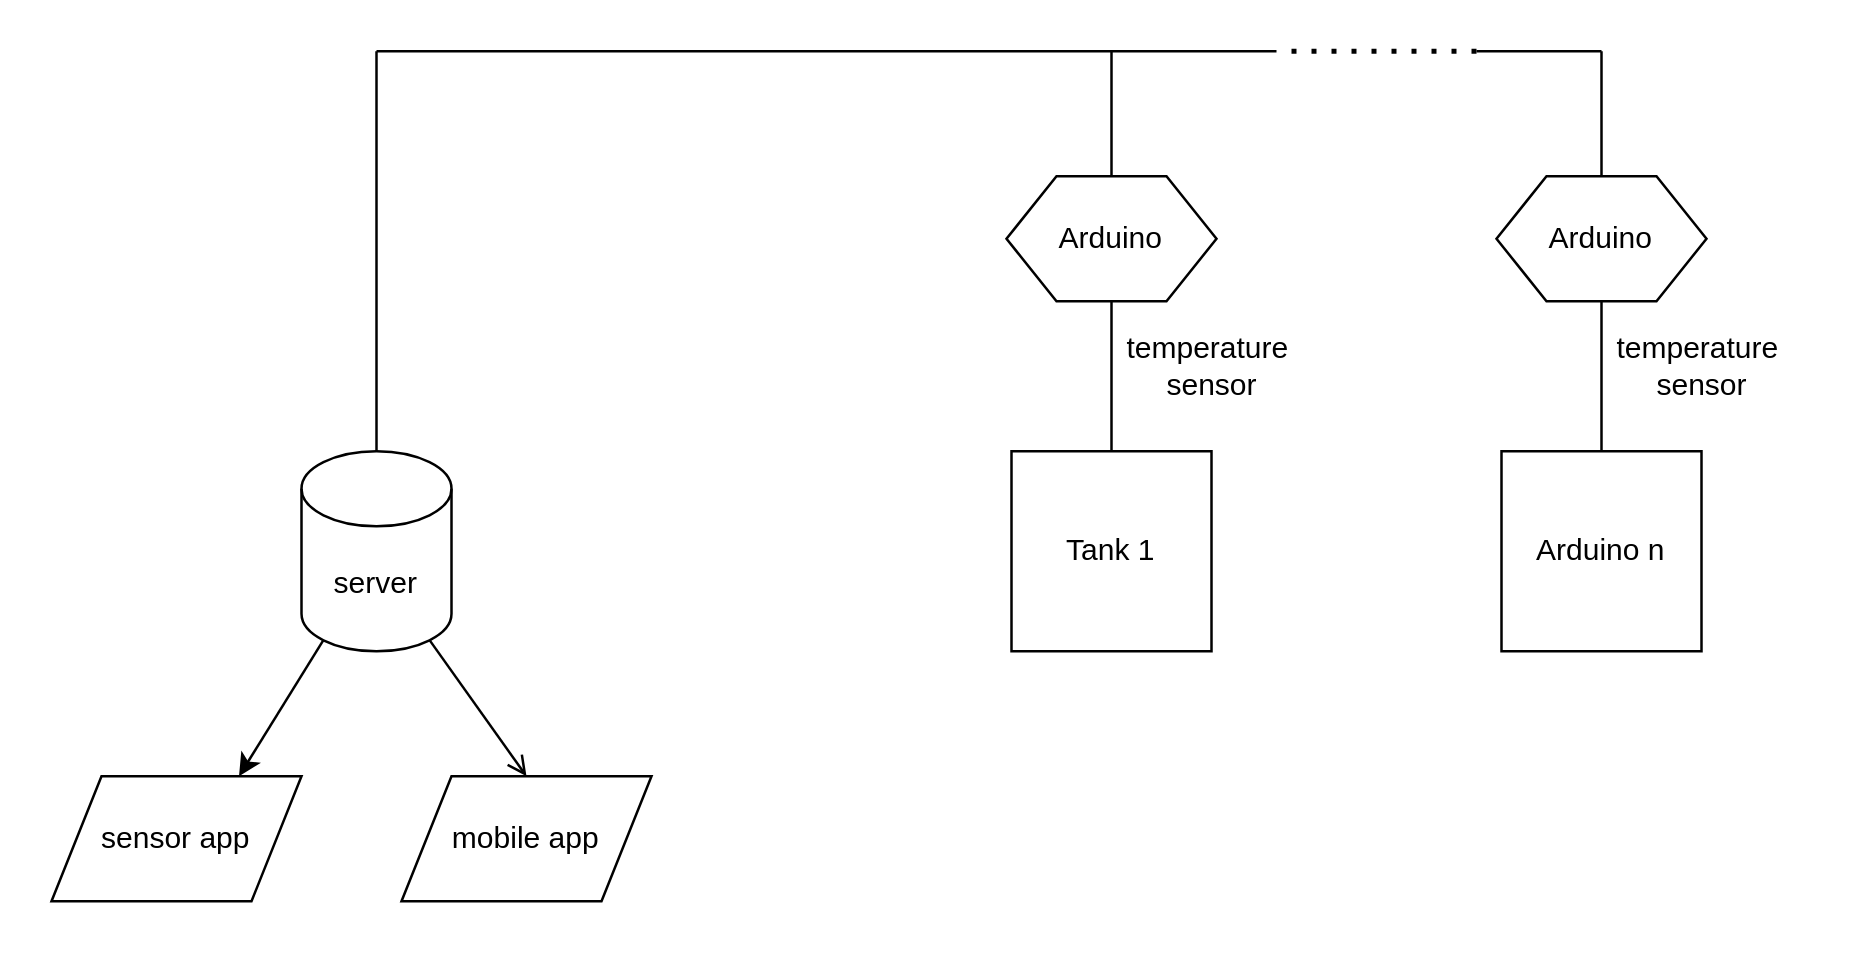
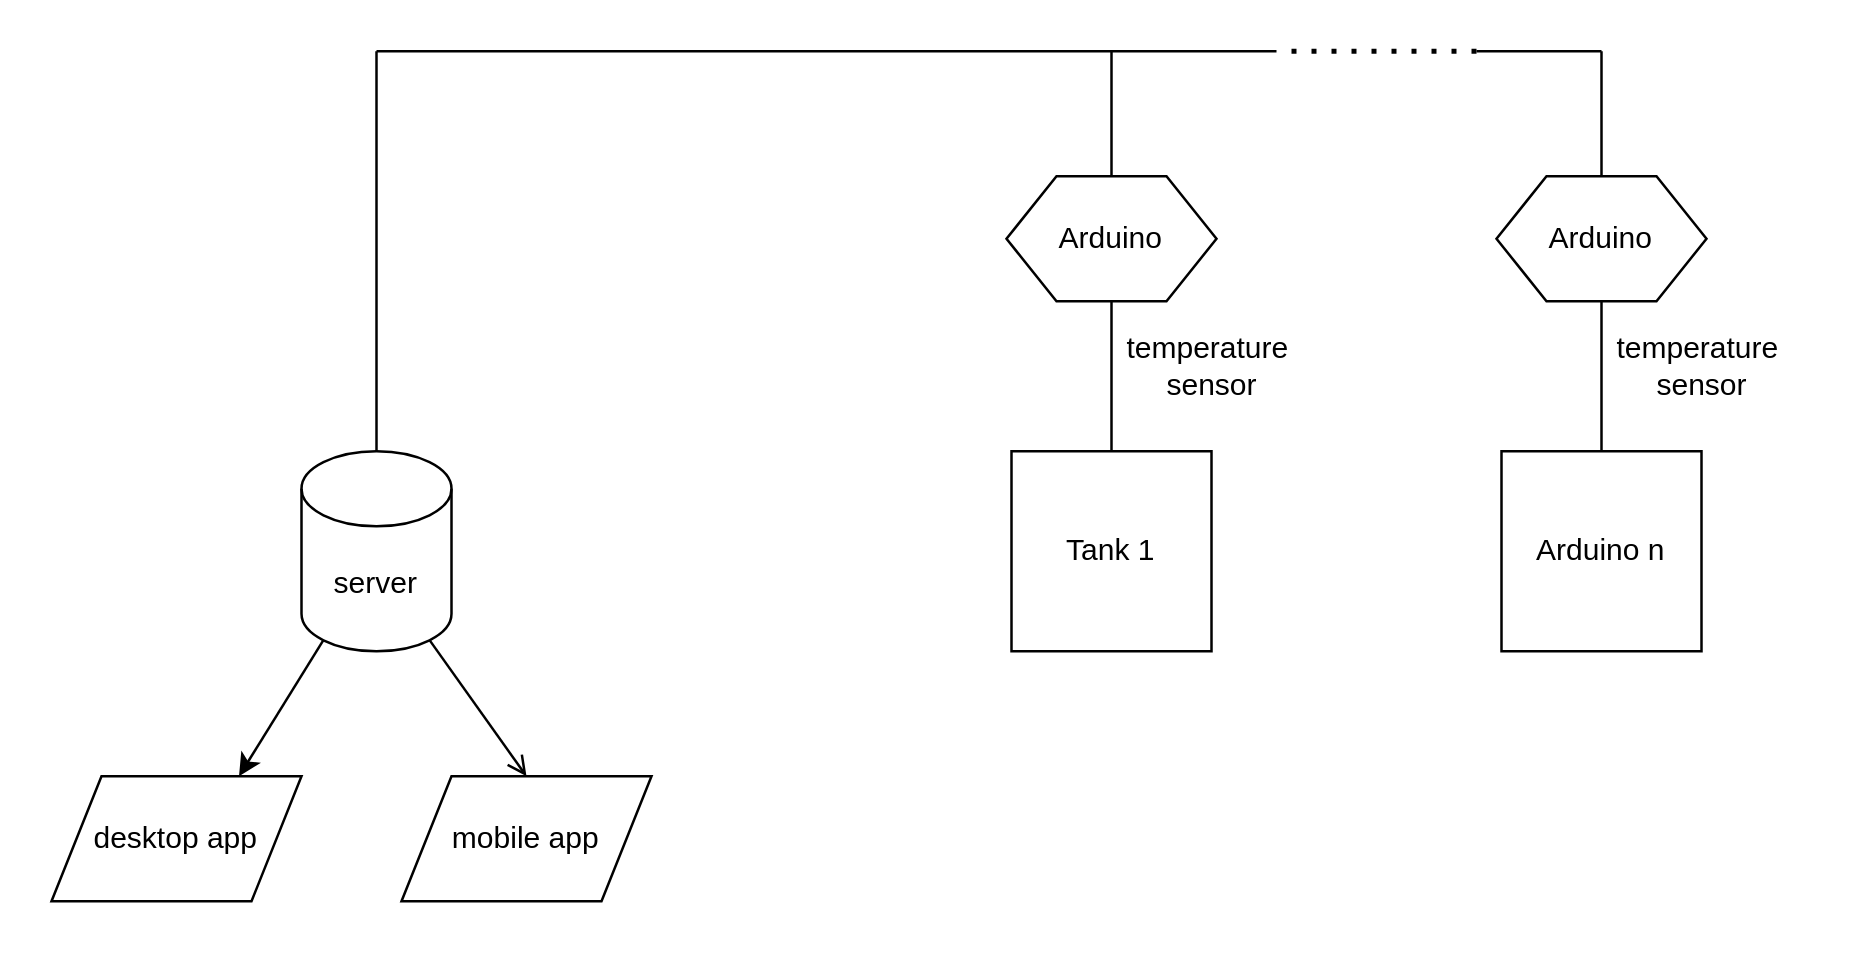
- <mxCell id="4" value="sensor app" style="shape=parallelogram;perimeter=parallelogramPerimeter;whiteSpace=wrap;html=1;fixedSize=1;" vertex="1" parent="1"><mxGeometry x="20" y="310" width="100" height="50" as="geometry" /></mxCell>
+ <mxCell id="4" value="desktop app" style="shape=parallelogram;perimeter=parallelogramPerimeter;whiteSpace=wrap;html=1;fixedSize=1;" vertex="1" parent="1"><mxGeometry x="20" y="310" width="100" height="50" as="geometry" /></mxCell>
